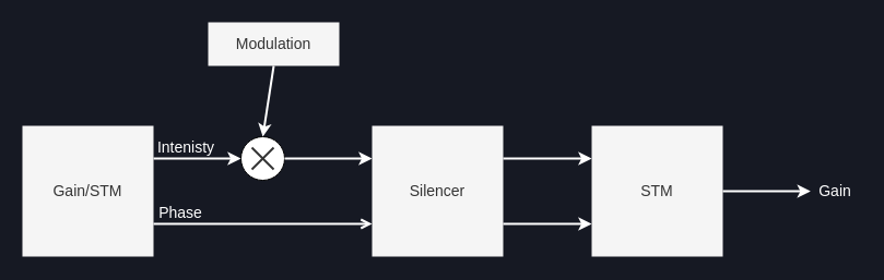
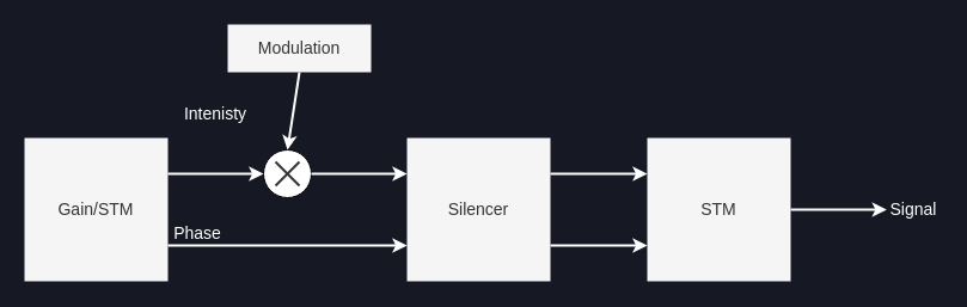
- <mxCell id="13" value="&lt;span style=&quot;font-size: 14px&quot;&gt;Intenisty&lt;/span&gt;" style="text;html=1;strokeColor=none;fillColor=none;align=center;verticalAlign=middle;whiteSpace=wrap;rounded=0;fontFamily=Helvetica;fontSize=14;fontColor=#FFFFFF;strokeWidth=2;" parent="1" vertex="1"><mxGeometry x="140" y="125" width="60" height="20" as="geometry" /></mxCell>
+ <mxCell id="13" value="&lt;span style=&quot;font-size: 14px&quot;&gt;Intenisty&lt;/span&gt;" style="text;html=1;strokeColor=none;fillColor=none;align=center;verticalAlign=middle;whiteSpace=wrap;rounded=0;fontFamily=Helvetica;fontSize=14;fontColor=#FFFFFF;strokeWidth=2;" parent="1" vertex="1"><mxGeometry x="150" y="85" width="60" height="20" as="geometry" /></mxCell>
- <mxCell id="17" value="&lt;span style=&quot;font-size: 14px&quot;&gt;Gain&lt;/span&gt;" style="text;html=1;strokeColor=none;fillColor=none;align=center;verticalAlign=middle;whiteSpace=wrap;rounded=0;fontFamily=Helvetica;fontSize=14;fontColor=#FFFFFF;fontStyle=0" parent="1" vertex="1"><mxGeometry x="741.32" y="155" width="45.68" height="40" as="geometry" /></mxCell>
+ <mxCell id="17" value="&lt;span style=&quot;font-size: 14px&quot;&gt;Signal&lt;/span&gt;" style="text;html=1;strokeColor=none;fillColor=none;align=center;verticalAlign=middle;whiteSpace=wrap;rounded=0;fontFamily=Helvetica;fontSize=14;fontColor=#FFFFFF;fontStyle=0" parent="1" vertex="1"><mxGeometry x="741.32" y="155" width="45.68" height="40" as="geometry" /></mxCell>
- <mxCell id="3" style="edgeStyle=none;rounded=0;html=1;entryX=0;entryY=0.75;entryDx=0;entryDy=0;fontColor=#333333;strokeColor=#FFFFFF;strokeWidth=2;exitX=1;exitY=0.75;exitDx=0;exitDy=0;endArrow=open;" parent="1" source="6" target="4" edge="1"><mxGeometry relative="1" as="geometry"><mxPoint x="100" y="205" as="sourcePoint" /><mxPoint x="380" y="195" as="targetPoint" /></mxGeometry></mxCell>
+ <mxCell id="3" style="edgeStyle=none;rounded=0;html=1;entryX=0;entryY=0.75;entryDx=0;entryDy=0;fontColor=#333333;strokeColor=#FFFFFF;strokeWidth=2;exitX=1;exitY=0.75;exitDx=0;exitDy=0;" parent="1" source="6" target="4" edge="1"><mxGeometry relative="1" as="geometry"><mxPoint x="100" y="205" as="sourcePoint" /><mxPoint x="380" y="195" as="targetPoint" /></mxGeometry></mxCell>
